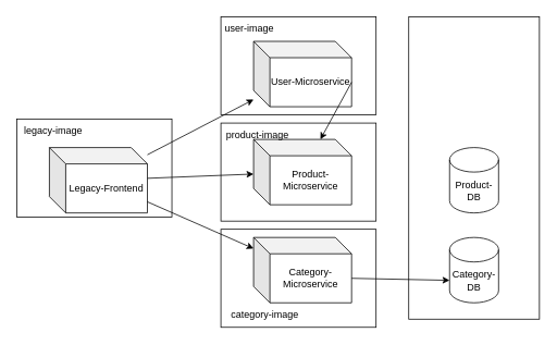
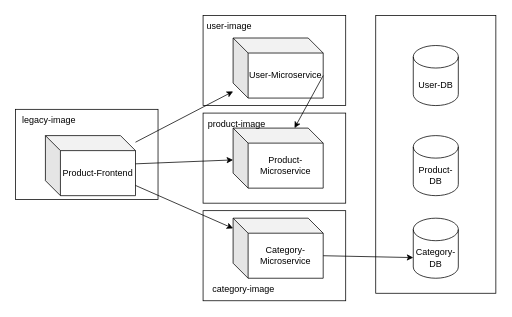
+ <mxCell id="12" value="User-DB" style="shape=cylinder3;whiteSpace=wrap;html=1;boundedLbl=1;backgroundOutline=1;size=15;" vertex="1" parent="1"><mxGeometry x="550" y="60" width="60" height="80" as="geometry" /></mxCell>
- <mxCell id="15" value="Legacy-Frontend" style="shape=cube;whiteSpace=wrap;html=1;boundedLbl=1;backgroundOutline=1;darkOpacity=0.05;darkOpacity2=0.1;" vertex="1" parent="1"><mxGeometry x="60" y="180" width="120" height="80" as="geometry" /></mxCell>
+ <mxCell id="15" value="Product-Frontend" style="shape=cube;whiteSpace=wrap;html=1;boundedLbl=1;backgroundOutline=1;darkOpacity=0.05;darkOpacity2=0.1;" vertex="1" parent="1"><mxGeometry x="60" y="180" width="120" height="80" as="geometry" /></mxCell>
